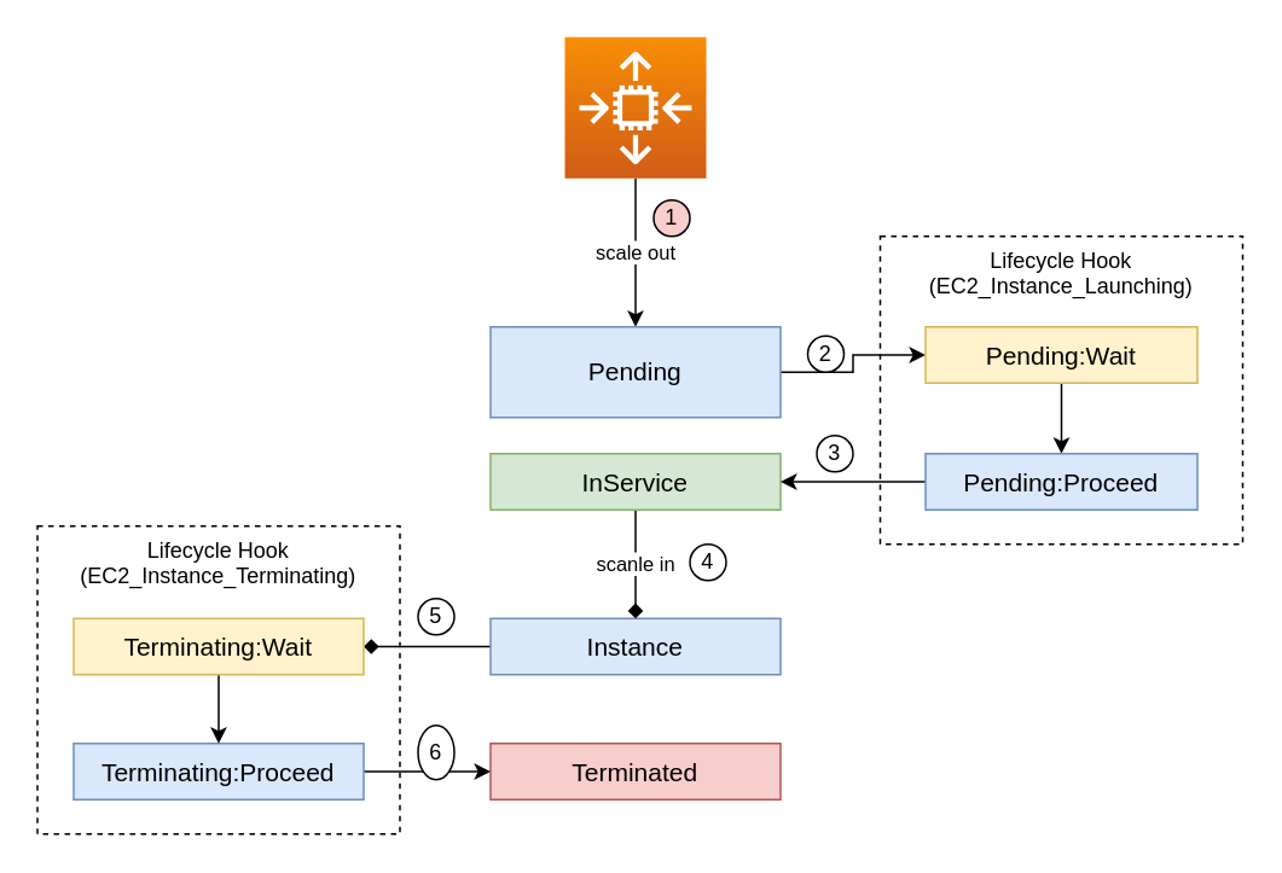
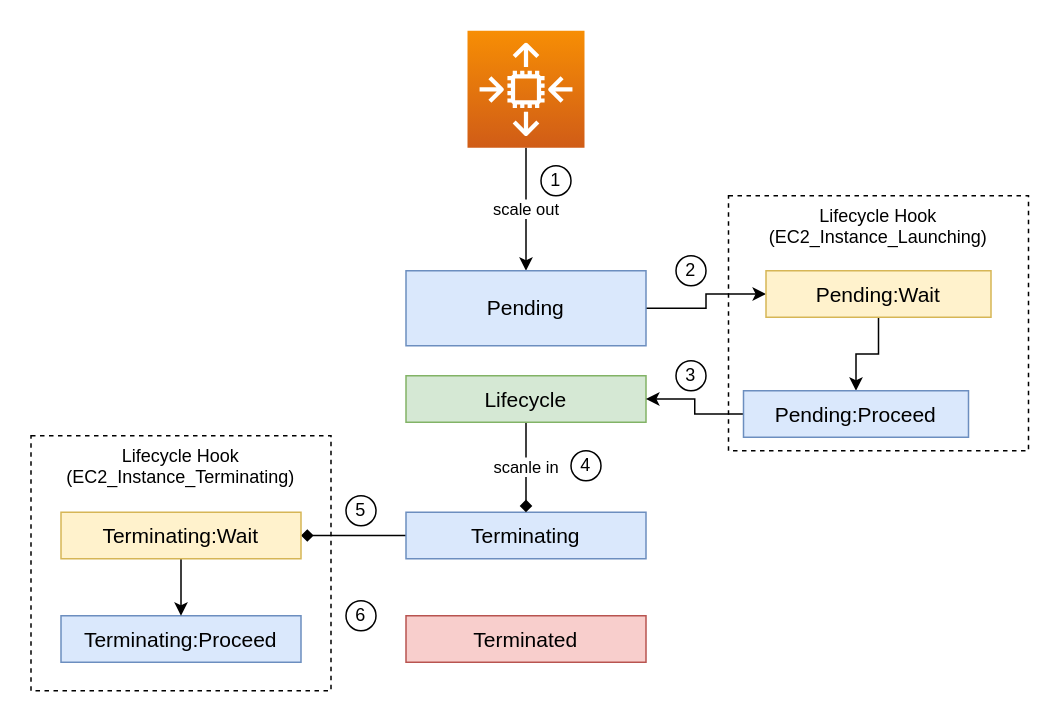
- <mxCell id="21" value="1" style="ellipse;whiteSpace=wrap;html=1;aspect=fixed;fillColor=#f8cecc;" vertex="1" parent="1"><mxGeometry x="360" y="110" width="20" height="20" as="geometry" /></mxCell>
+ <mxCell id="21" value="1" style="ellipse;whiteSpace=wrap;html=1;aspect=fixed;" vertex="1" parent="1"><mxGeometry x="360" y="110" width="20" height="20" as="geometry" /></mxCell>
- <mxCell id="22" value="2" style="ellipse;whiteSpace=wrap;html=1;aspect=fixed;" vertex="1" parent="1"><mxGeometry x="445" y="185" width="20" height="20" as="geometry" /></mxCell>
+ <mxCell id="22" value="2" style="ellipse;whiteSpace=wrap;html=1;aspect=fixed;" vertex="1" parent="1"><mxGeometry x="450" y="170" width="20" height="20" as="geometry" /></mxCell>
- <mxCell id="14" value="Pending:Proceed" style="rounded=0;whiteSpace=wrap;html=1;fontSize=14;fillColor=#dae8fc;strokeColor=#6c8ebf;" vertex="1" parent="1"><mxGeometry x="510" y="250" width="150" height="31" as="geometry" /></mxCell>
+ <mxCell id="14" value="Pending:Proceed" style="rounded=0;whiteSpace=wrap;html=1;fontSize=14;fillColor=#dae8fc;strokeColor=#6c8ebf;" vertex="1" parent="1"><mxGeometry x="495" y="260" width="150" height="31" as="geometry" /></mxCell>
- <mxCell id="12" value="InService" style="rounded=0;whiteSpace=wrap;html=1;fontSize=14;fillColor=#d5e8d4;strokeColor=#82b366;" vertex="1" parent="1"><mxGeometry x="270" y="250" width="160" height="31" as="geometry" /></mxCell>
+ <mxCell id="12" value="Lifecycle" style="rounded=0;whiteSpace=wrap;html=1;fontSize=14;fillColor=#d5e8d4;strokeColor=#82b366;" vertex="1" parent="1"><mxGeometry x="270" y="250" width="160" height="31" as="geometry" /></mxCell>
- <mxCell id="7" value="Instance" style="rounded=0;whiteSpace=wrap;html=1;fontSize=14;fillColor=#dae8fc;strokeColor=#6c8ebf;" vertex="1" parent="1"><mxGeometry x="270" y="341" width="160" height="31" as="geometry" /></mxCell>
+ <mxCell id="7" value="Terminating" style="rounded=0;whiteSpace=wrap;html=1;fontSize=14;fillColor=#dae8fc;strokeColor=#6c8ebf;" vertex="1" parent="1"><mxGeometry x="270" y="341" width="160" height="31" as="geometry" /></mxCell>
- <mxCell id="26" value="6" style="ellipse;whiteSpace=wrap;html=1;aspect=fixed;" vertex="1" parent="1"><mxGeometry x="230" y="400" width="20" height="30" as="geometry" /></mxCell>
+ <mxCell id="26" value="6" style="ellipse;whiteSpace=wrap;html=1;aspect=fixed;" vertex="1" parent="1"><mxGeometry x="230" y="400" width="20" height="20" as="geometry" /></mxCell>
- <mxCell id="15" style="edgeStyle=orthogonalEdgeStyle;rounded=0;orthogonalLoop=1;jettySize=auto;html=1;entryX=0;entryY=0.5;entryDx=0;entryDy=0;" edge="1" parent="1" source="16" target="10"><mxGeometry relative="1" as="geometry" /></mxCell>
